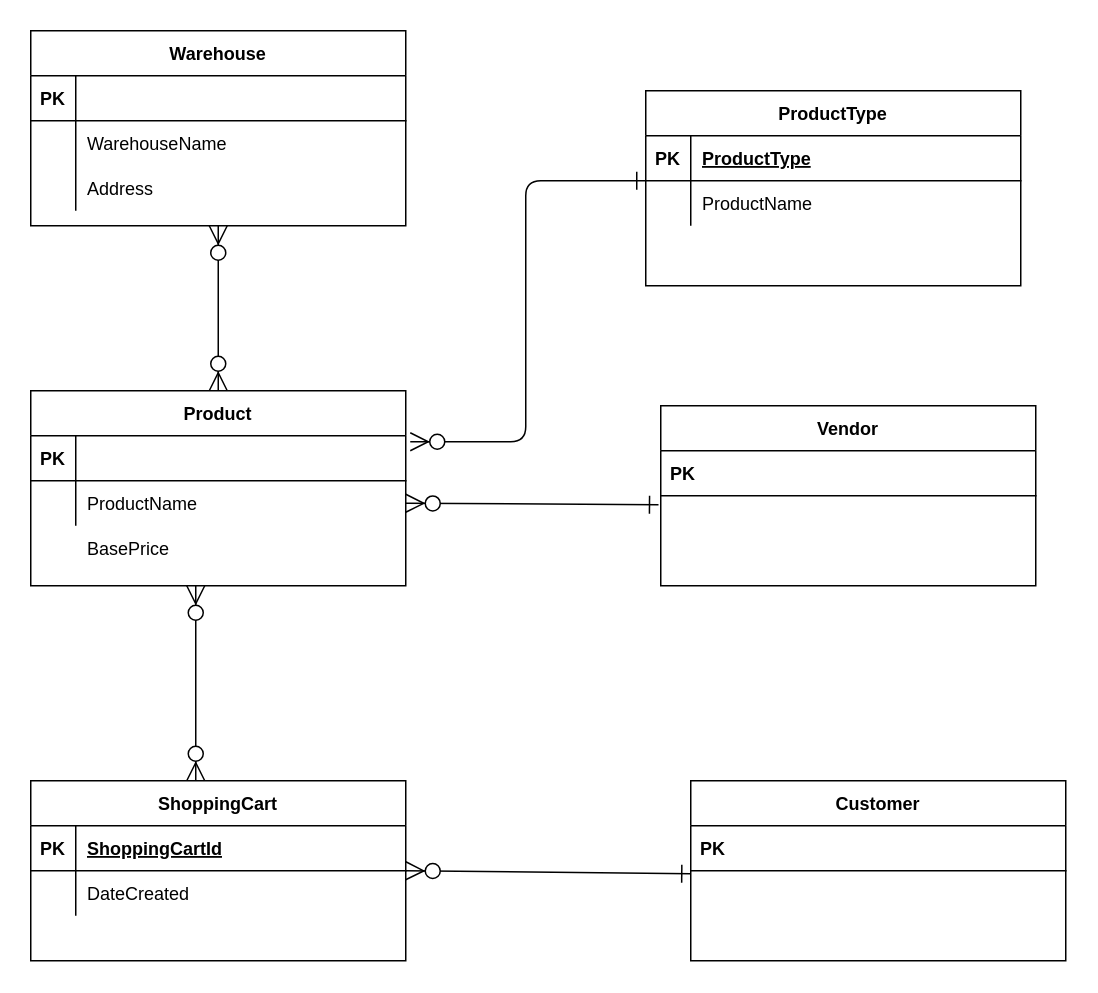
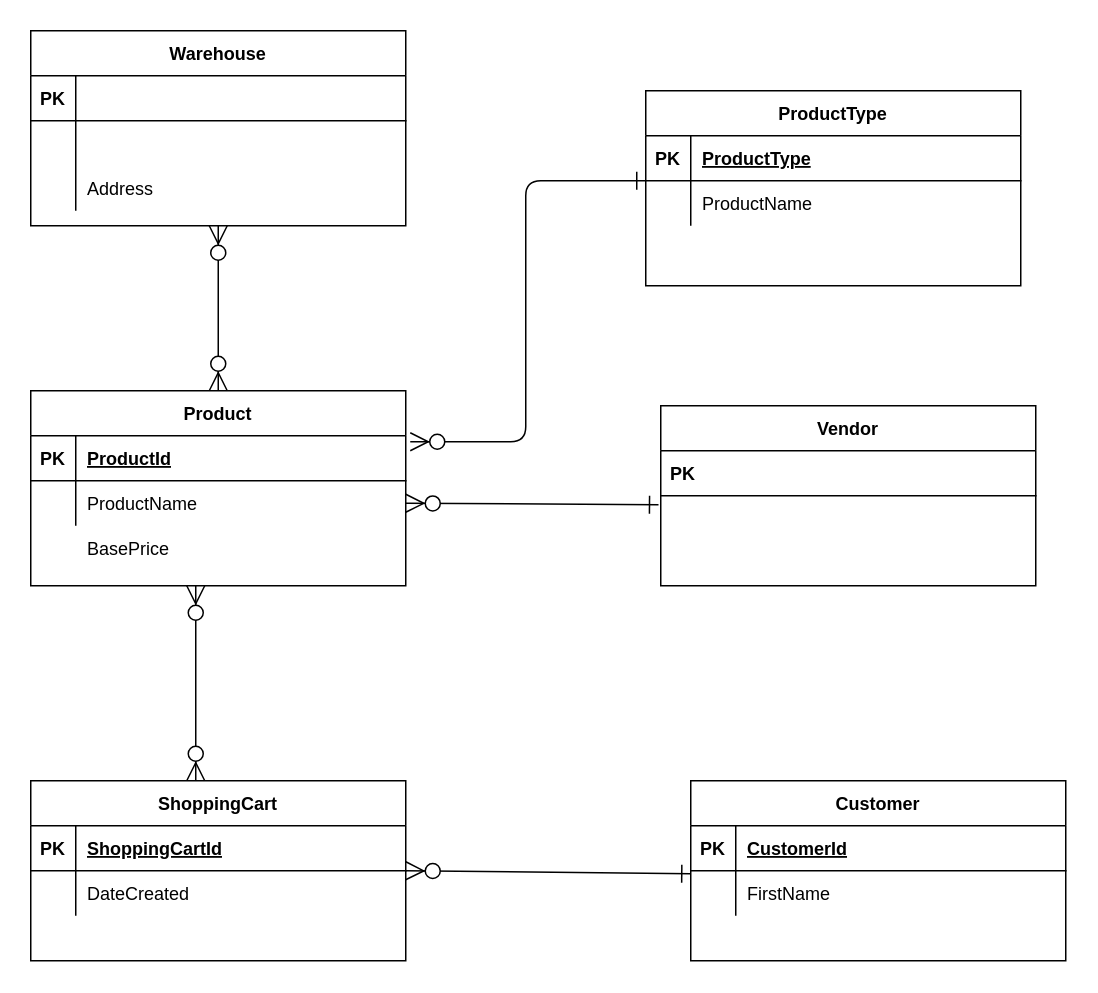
- <mxCell id="9" value="WarehouseName" style="shape=partialRectangle;overflow=hidden;connectable=0;fillColor=none;top=0;left=0;bottom=0;right=0;align=left;spacingLeft=6;" parent="7" vertex="1"><mxGeometry x="30" width="220" height="30" as="geometry" /></mxCell>
+ <mxCell id="16" value="ProductId" style="shape=partialRectangle;overflow=hidden;connectable=0;fillColor=none;top=0;left=0;bottom=0;right=0;align=left;spacingLeft=6;fontStyle=5;" parent="14" vertex="1"><mxGeometry x="30" width="220" height="30" as="geometry" /></mxCell>
+ <mxCell id="39" value="CustomerId" style="shape=partialRectangle;overflow=hidden;connectable=0;fillColor=none;top=0;left=0;bottom=0;right=0;align=left;spacingLeft=6;fontStyle=5;" parent="37" vertex="1"><mxGeometry x="30" width="220" height="30" as="geometry" /></mxCell>
+ <mxCell id="42" value="FirstName" style="shape=partialRectangle;overflow=hidden;connectable=0;fillColor=none;top=0;left=0;bottom=0;right=0;align=left;spacingLeft=6;" parent="40" vertex="1"><mxGeometry x="30" width="220" height="30" as="geometry" /></mxCell>
